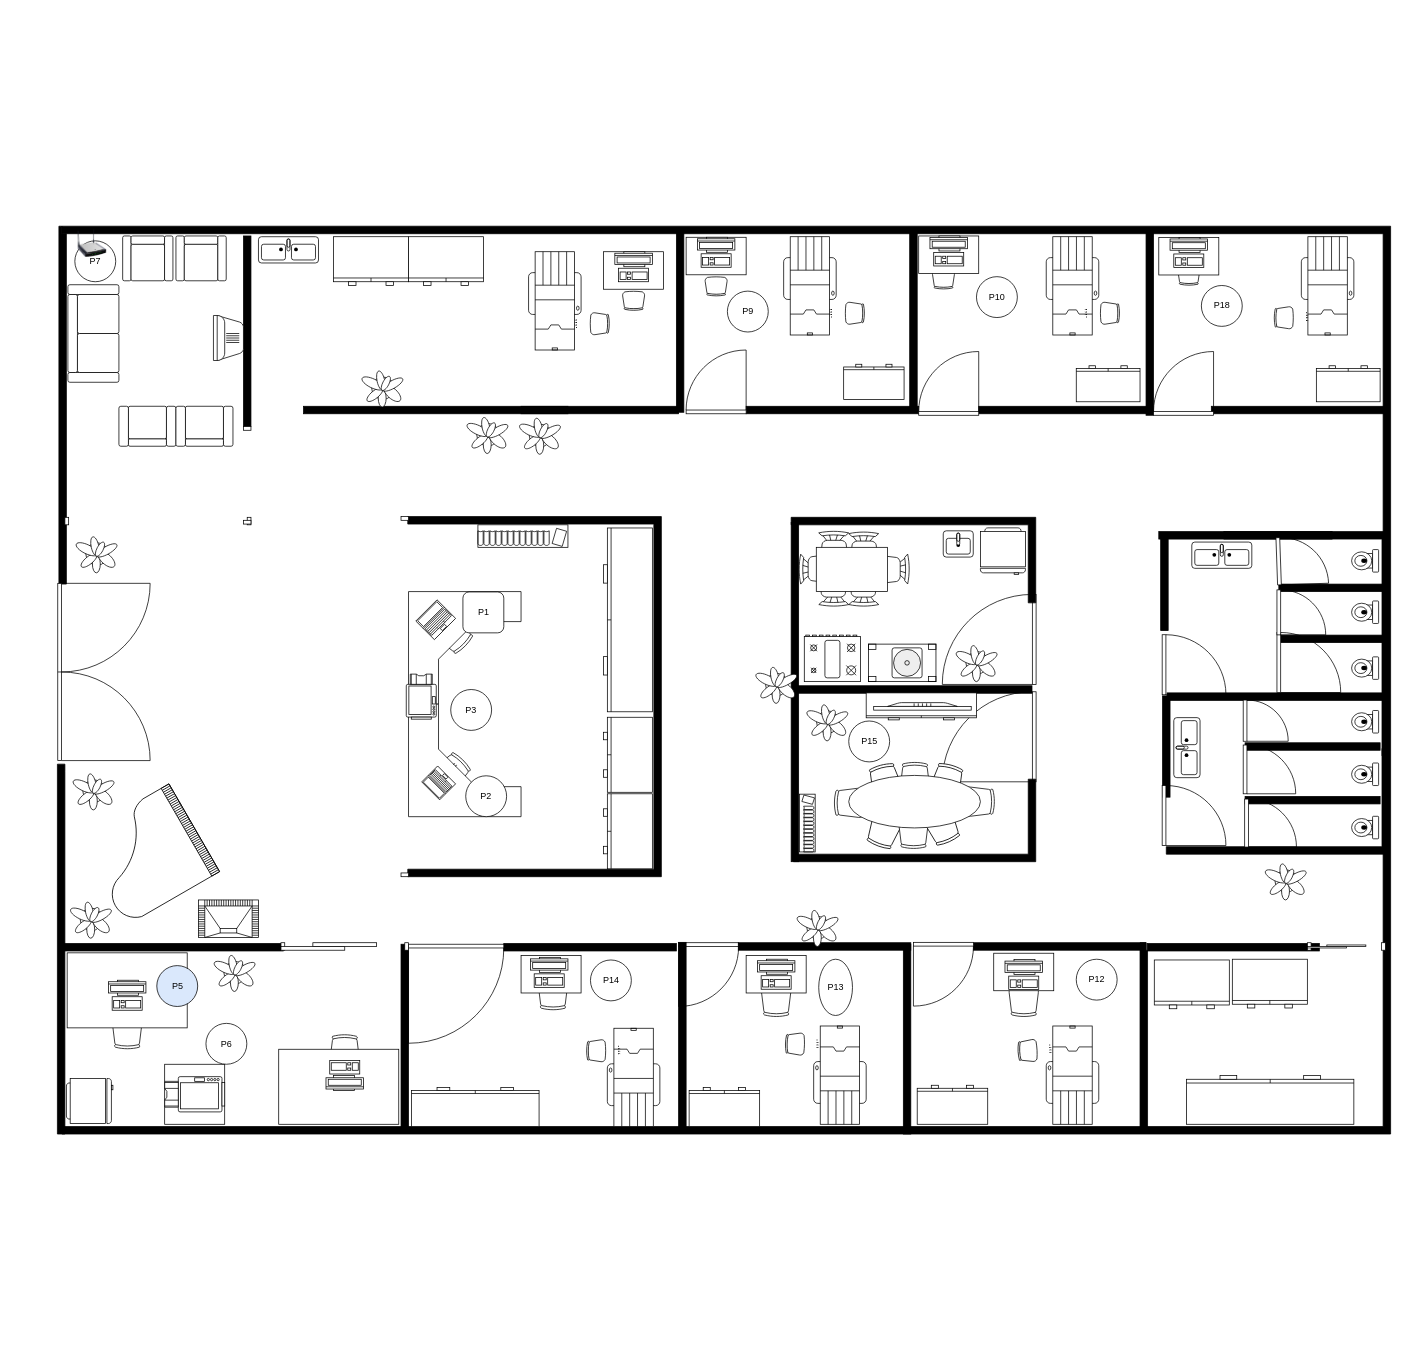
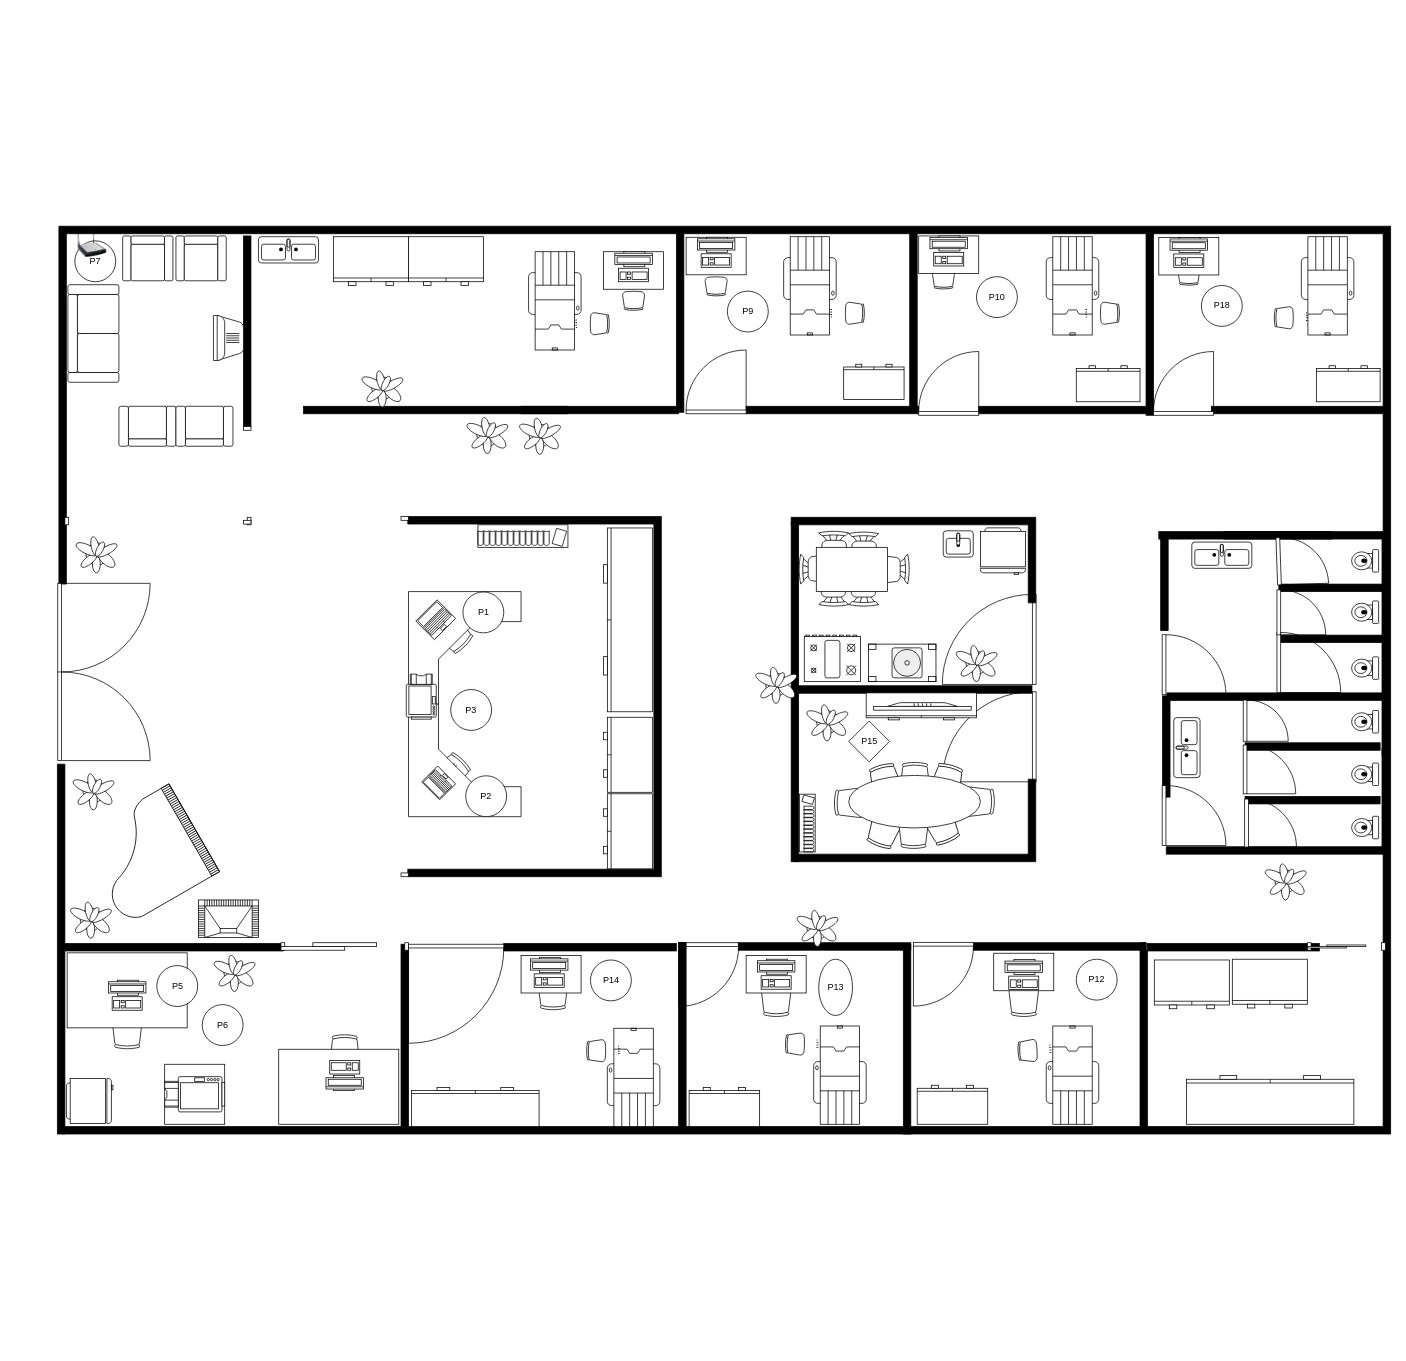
- <mxCell id="175" value="P1" style="whiteSpace=wrap;html=1;aspect=fixed;rounded=1;" vertex="1" parent="1"><mxGeometry x="616.5" y="788.5" width="54.5" height="54.5" as="geometry" /></mxCell>
+ <mxCell id="175" value="P1" style="ellipse;whiteSpace=wrap;html=1;aspect=fixed;" vertex="1" parent="1"><mxGeometry x="616.5" y="788.5" width="54.5" height="54.5" as="geometry" /></mxCell>
- <mxCell id="181" value="P15" style="ellipse;whiteSpace=wrap;html=1;aspect=fixed;" vertex="1" parent="1"><mxGeometry x="1130.75" y="960.5" width="54.5" height="54.5" as="geometry" /></mxCell>
+ <mxCell id="181" value="P15" style="rhombus;whiteSpace=wrap;html=1;aspect=fixed;" vertex="1" parent="1"><mxGeometry x="1130.75" y="960.5" width="54.5" height="54.5" as="geometry" /></mxCell>
- <mxCell id="177" value="P5" style="ellipse;whiteSpace=wrap;html=1;aspect=fixed;fillColor=#dae8fc;" vertex="1" parent="1"><mxGeometry x="208.5" y="1286.5" width="54.5" height="54.5" as="geometry" /></mxCell>
+ <mxCell id="177" value="P5" style="ellipse;whiteSpace=wrap;html=1;aspect=fixed;" vertex="1" parent="1"><mxGeometry x="208.5" y="1286.5" width="54.5" height="54.5" as="geometry" /></mxCell>
- <mxCell id="178" value="P6" style="ellipse;whiteSpace=wrap;html=1;aspect=fixed;" vertex="1" parent="1"><mxGeometry x="274" y="1363.5" width="54.5" height="54.5" as="geometry" /></mxCell>
+ <mxCell id="178" value="P6" style="ellipse;whiteSpace=wrap;html=1;aspect=fixed;" vertex="1" parent="1"><mxGeometry x="269" y="1338.5" width="54.5" height="54.5" as="geometry" /></mxCell>
